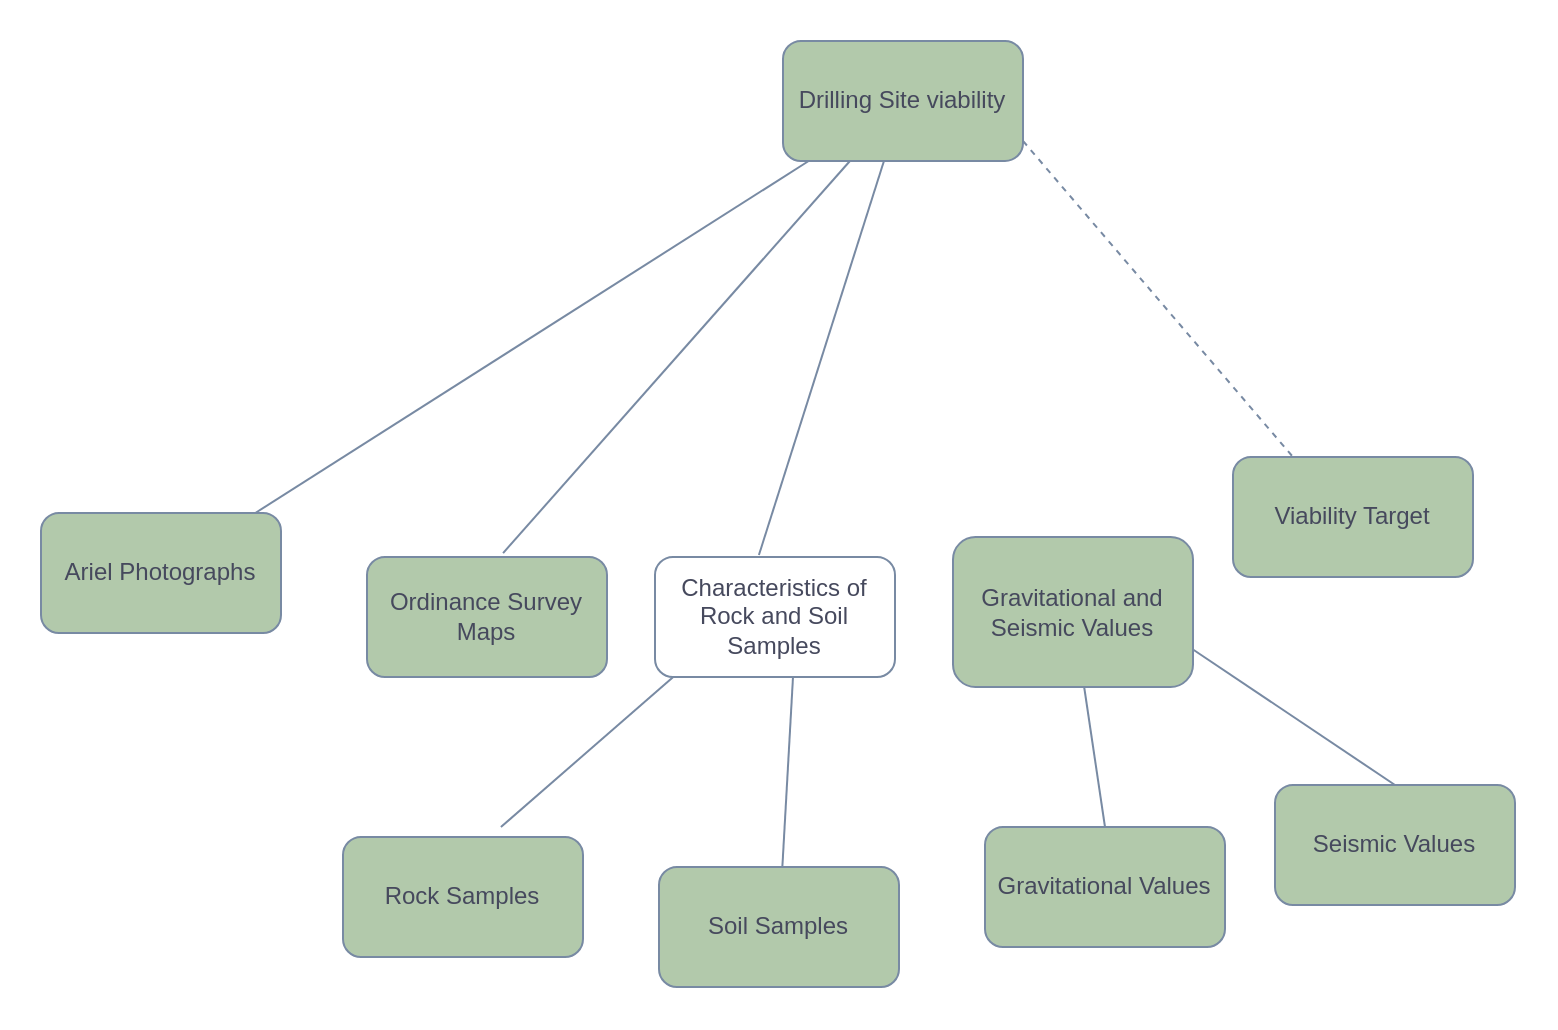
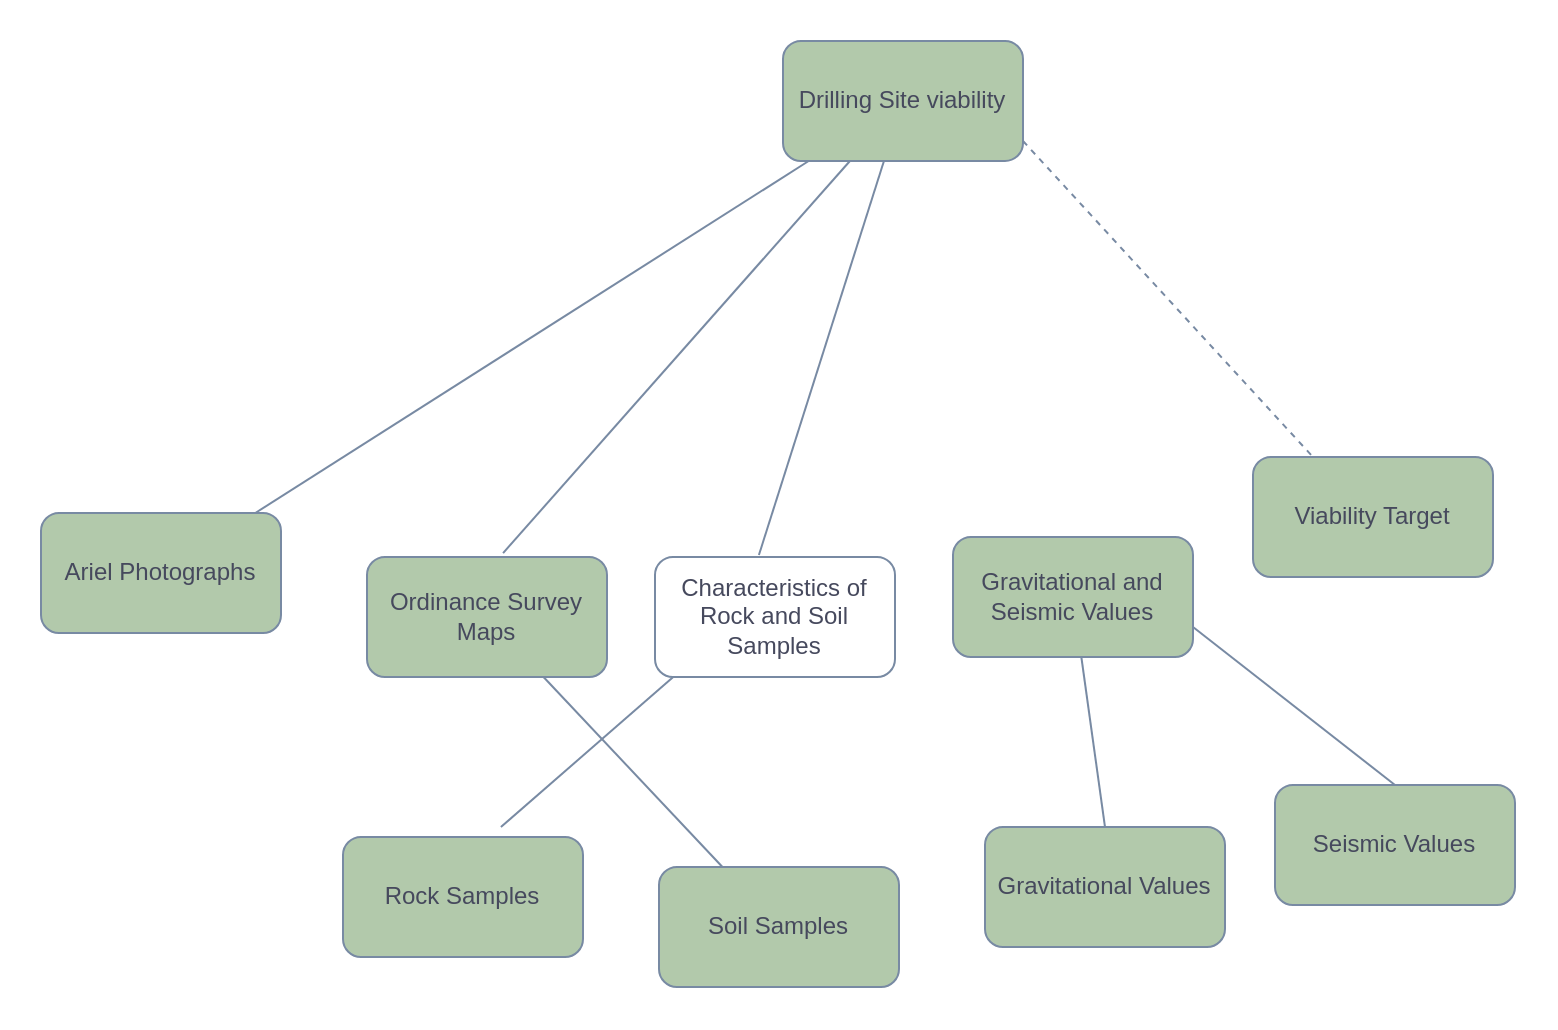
- <mxCell id="15" value="Viability Target" style="rounded=1;whiteSpace=wrap;html=1;strokeColor=#788AA3;fontColor=#46495D;fillColor=#B2C9AB;labelBackgroundColor=none;" vertex="1" parent="1"><mxGeometry x="616" y="228" width="120" height="60" as="geometry" /></mxCell>
+ <mxCell id="15" value="Viability Target" style="rounded=1;whiteSpace=wrap;html=1;strokeColor=#788AA3;fontColor=#46495D;fillColor=#B2C9AB;labelBackgroundColor=none;" vertex="1" parent="1"><mxGeometry x="626" y="228" width="120" height="60" as="geometry" /></mxCell>
- <mxCell id="13" value="Gravitational and Seismic Values" style="rounded=1;whiteSpace=wrap;html=1;strokeColor=#788AA3;fontColor=#46495D;fillColor=#B2C9AB;labelBackgroundColor=none;" vertex="1" parent="1"><mxGeometry x="476" y="268" width="120" height="75" as="geometry" /></mxCell>
+ <mxCell id="13" value="Gravitational and Seismic Values" style="rounded=1;whiteSpace=wrap;html=1;strokeColor=#788AA3;fontColor=#46495D;fillColor=#B2C9AB;labelBackgroundColor=none;" vertex="1" parent="1"><mxGeometry x="476" y="268" width="120" height="60" as="geometry" /></mxCell>
- <mxCell id="7" value="" style="endArrow=none;html=1;rounded=0;entryX=0.575;entryY=1;entryDx=0;entryDy=0;entryPerimeter=0;labelBackgroundColor=none;strokeColor=#788AA3;fontColor=default;" edge="1" parent="1" source="17" target="12"><mxGeometry width="50" height="50" relative="1" as="geometry"><mxPoint x="400.96" y="417" as="sourcePoint" /><mxPoint x="397" y="356.04" as="targetPoint" /></mxGeometry></mxCell>
+ <mxCell id="7" value="" style="endArrow=none;html=1;rounded=0;labelBackgroundColor=none;strokeColor=#788AA3;fontColor=default;" edge="1" parent="1" source="17" target="14"><mxGeometry width="50" height="50" relative="1" as="geometry"><mxPoint x="400.96" y="417" as="sourcePoint" /><mxPoint x="397" y="356.04" as="targetPoint" /></mxGeometry></mxCell>
